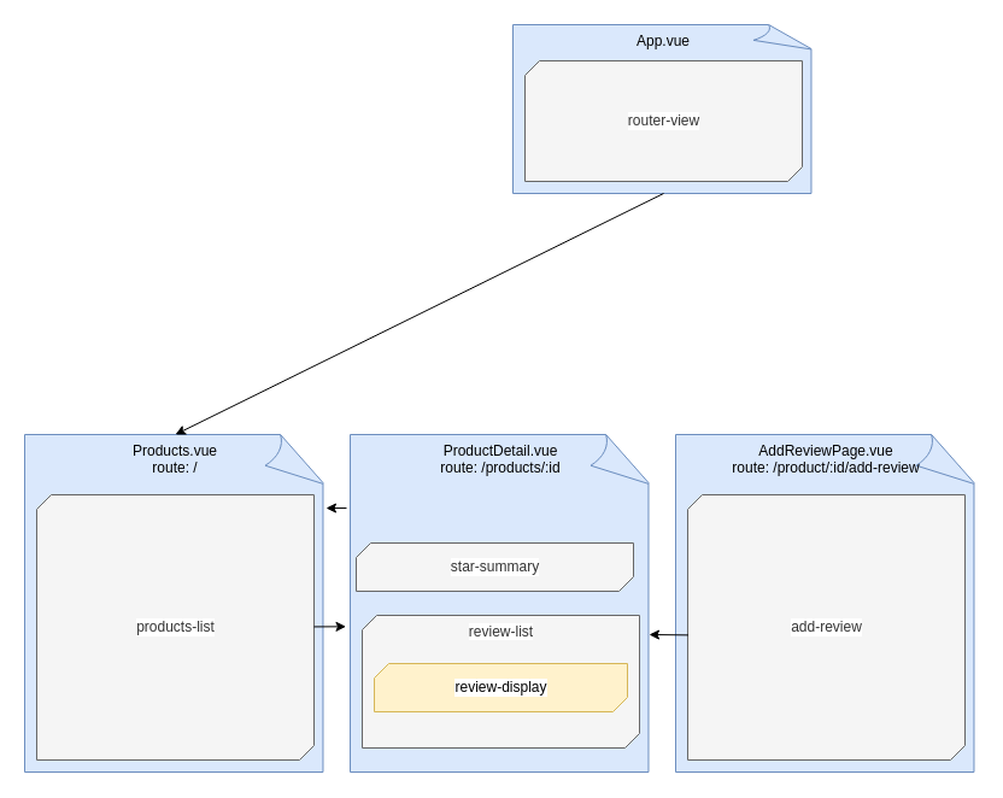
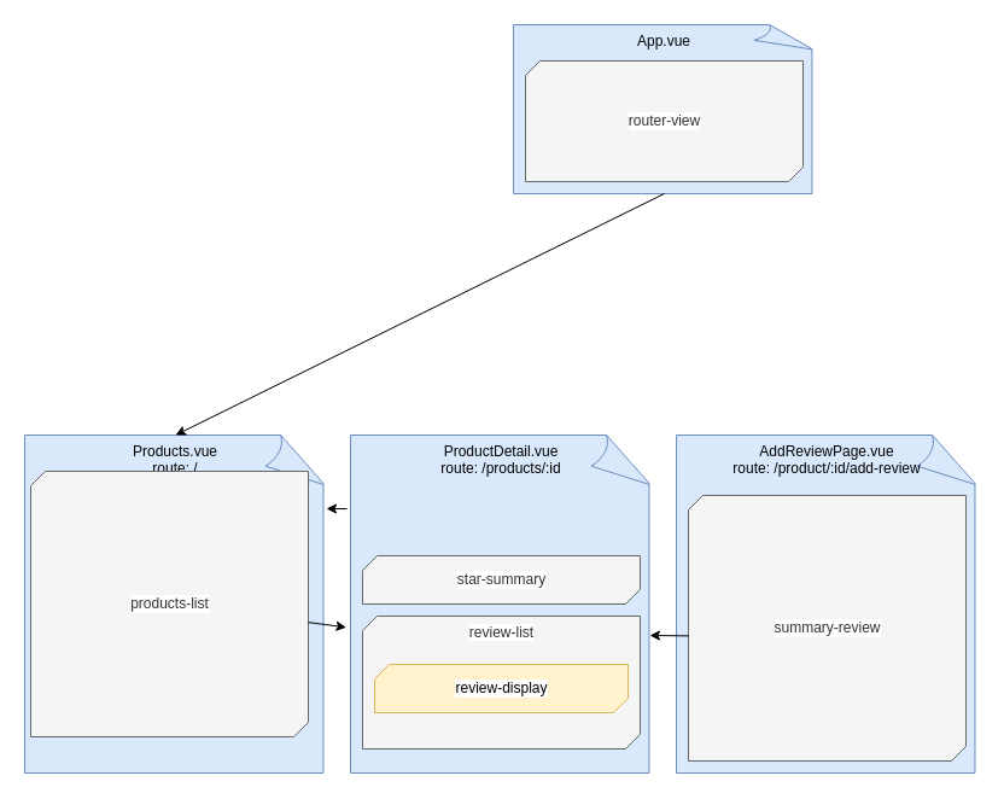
- <mxCell id="10" value="star-summary" style="verticalLabelPosition=middle;verticalAlign=middle;shape=mxgraph.basic.diag_snip_rect;dx=6;html=1;labelPosition=center;align=center;labelBackgroundColor=#ffffff;fillColor=#f5f5f5;strokeColor=#666666;fontColor=#333333;" vertex="1" parent="1"><mxGeometry x="295" y="450" width="230" height="40" as="geometry" /></mxCell>
+ <mxCell id="10" value="star-summary" style="verticalLabelPosition=middle;verticalAlign=middle;shape=mxgraph.basic.diag_snip_rect;dx=6;html=1;labelPosition=center;align=center;labelBackgroundColor=#ffffff;fillColor=#f5f5f5;strokeColor=#666666;fontColor=#333333;" vertex="1" parent="1"><mxGeometry x="300" y="460" width="230" height="40" as="geometry" /></mxCell>
- <mxCell id="6" value="products-list" style="verticalLabelPosition=middle;verticalAlign=middle;shape=mxgraph.basic.diag_snip_rect;dx=6;html=1;labelPosition=center;align=center;labelBackgroundColor=#ffffff;fillColor=#f5f5f5;strokeColor=#666666;fontColor=#333333;" vertex="1" parent="1"><mxGeometry x="30" y="410" width="230" height="220" as="geometry" /></mxCell>
+ <mxCell id="6" value="products-list" style="verticalLabelPosition=middle;verticalAlign=middle;shape=mxgraph.basic.diag_snip_rect;dx=6;html=1;labelPosition=center;align=center;labelBackgroundColor=#ffffff;fillColor=#f5f5f5;strokeColor=#666666;fontColor=#333333;" vertex="1" parent="1"><mxGeometry x="25" y="390" width="230" height="220" as="geometry" /></mxCell>
- <mxCell id="13" value="add-review" style="verticalLabelPosition=middle;verticalAlign=middle;shape=mxgraph.basic.diag_snip_rect;dx=6;html=1;labelPosition=center;align=center;labelBackgroundColor=#ffffff;fillColor=#f5f5f5;strokeColor=#666666;fontColor=#333333;" vertex="1" parent="1"><mxGeometry x="570" y="410" width="230" height="220" as="geometry" /></mxCell>
+ <mxCell id="13" value="summary-review" style="verticalLabelPosition=middle;verticalAlign=middle;shape=mxgraph.basic.diag_snip_rect;dx=6;html=1;labelPosition=center;align=center;labelBackgroundColor=#ffffff;fillColor=#f5f5f5;strokeColor=#666666;fontColor=#333333;" vertex="1" parent="1"><mxGeometry x="570" y="410" width="230" height="220" as="geometry" /></mxCell>
